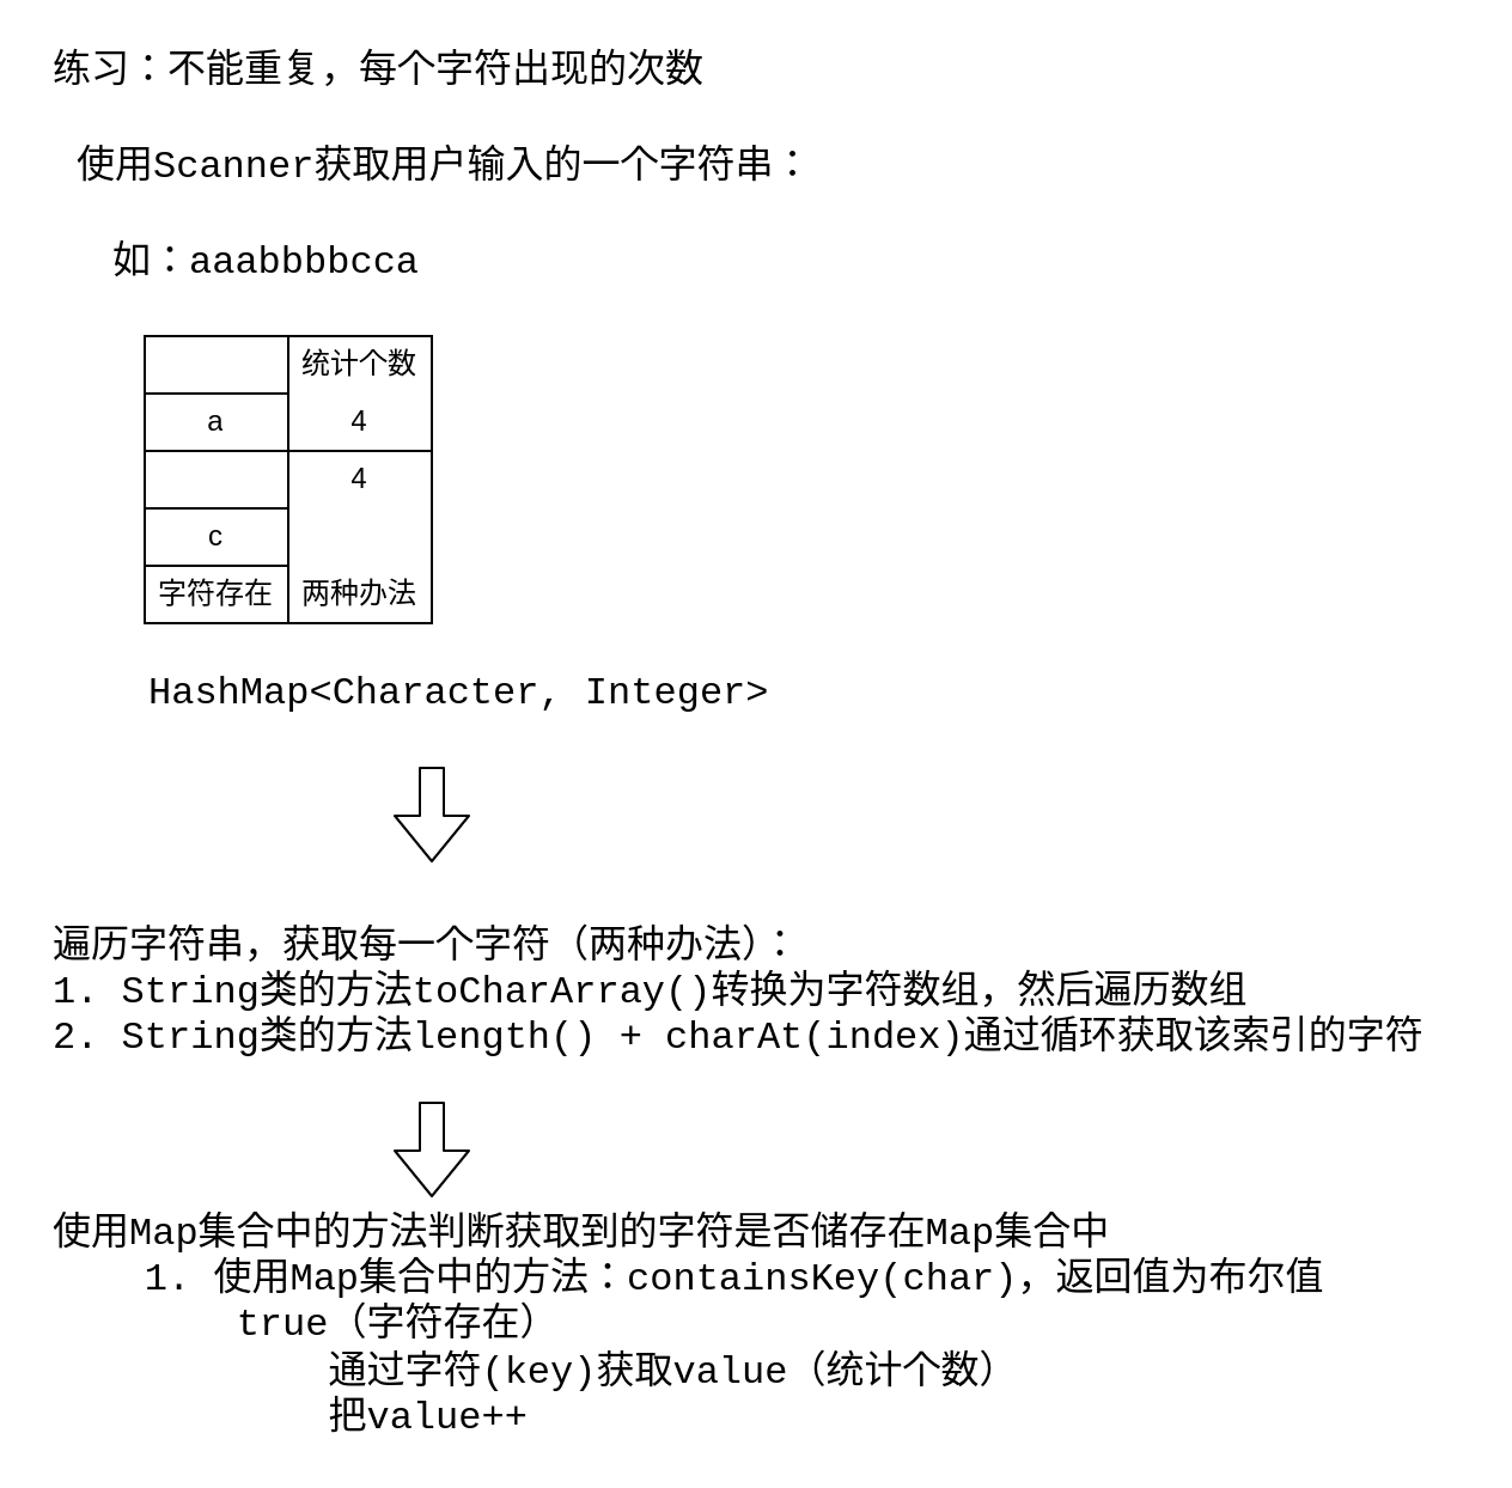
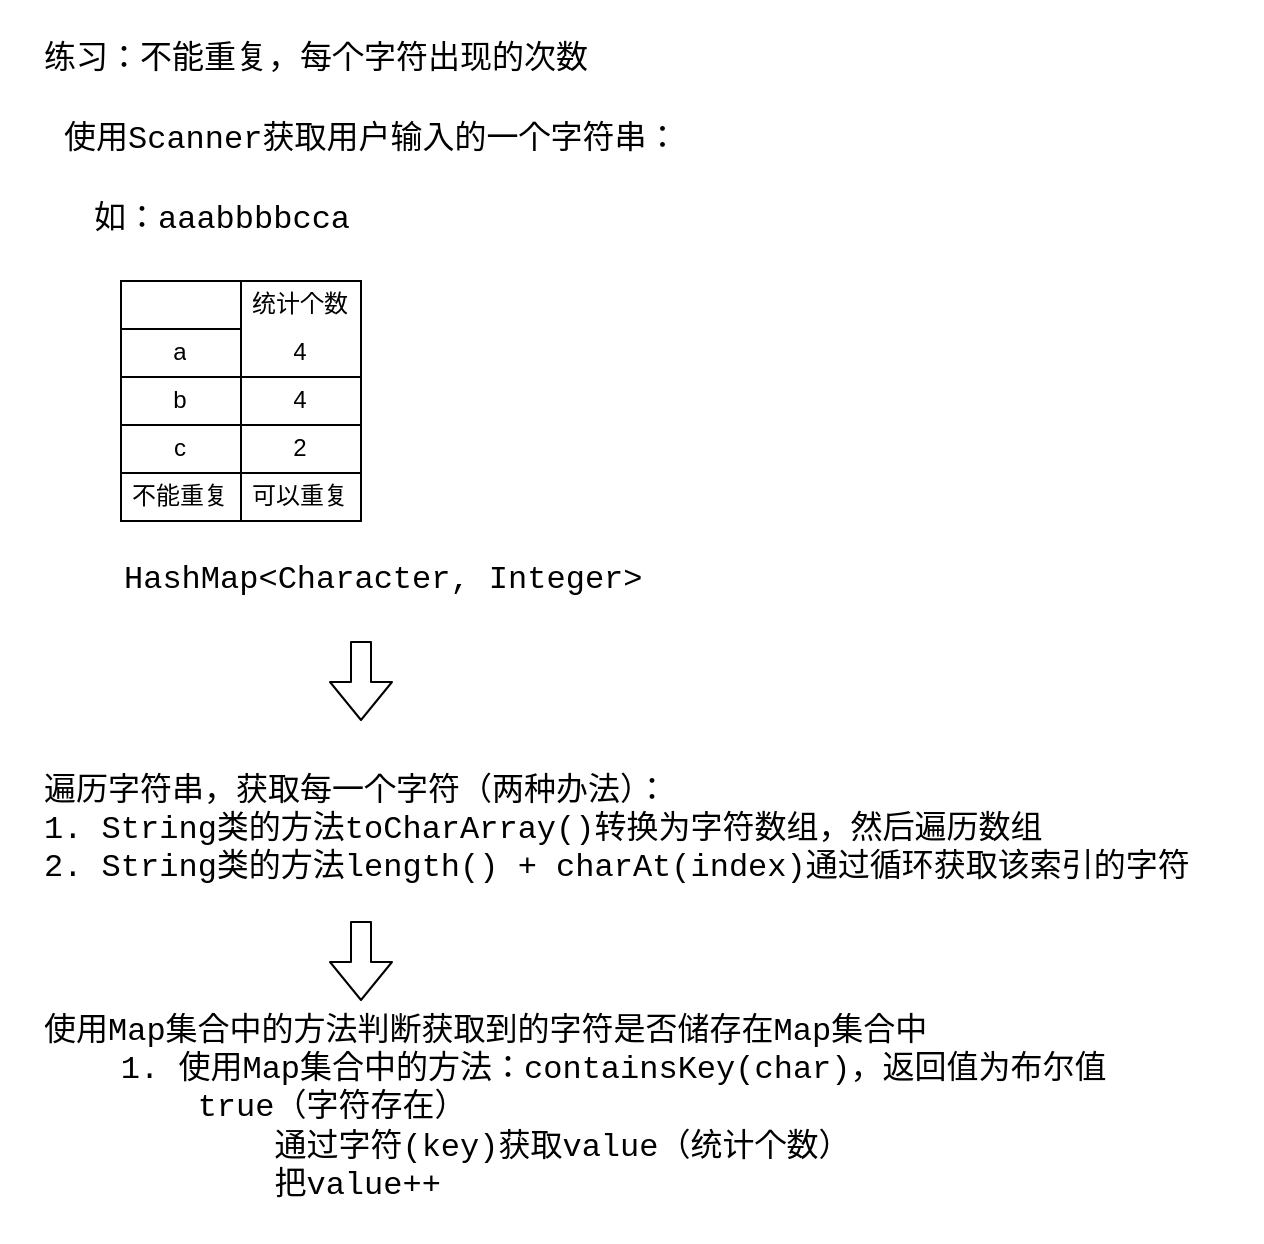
+ <mxCell id="12" value="b" style="shape=partialRectangle;html=1;whiteSpace=wrap;connectable=0;overflow=hidden;fillColor=none;top=0;left=0;bottom=0;right=0;" vertex="1" parent="11"><mxGeometry width="60" height="24" as="geometry" /></mxCell>
+ <mxCell id="16" value="2" style="shape=partialRectangle;html=1;whiteSpace=wrap;connectable=0;overflow=hidden;fillColor=none;top=0;left=0;bottom=0;right=0;" vertex="1" parent="14"><mxGeometry x="60" width="60" height="24" as="geometry" /></mxCell>
- <mxCell id="18" value="字符存在" style="shape=partialRectangle;html=1;whiteSpace=wrap;connectable=0;overflow=hidden;fillColor=none;top=0;left=0;bottom=0;right=0;" vertex="1" parent="17"><mxGeometry width="60" height="24" as="geometry" /></mxCell>
+ <mxCell id="18" value="不能重复" style="shape=partialRectangle;html=1;whiteSpace=wrap;connectable=0;overflow=hidden;fillColor=none;top=0;left=0;bottom=0;right=0;" vertex="1" parent="17"><mxGeometry width="60" height="24" as="geometry" /></mxCell>
- <mxCell id="19" value="两种办法" style="shape=partialRectangle;html=1;whiteSpace=wrap;connectable=0;overflow=hidden;fillColor=none;top=0;left=0;bottom=0;right=0;" vertex="1" parent="17"><mxGeometry x="60" width="60" height="24" as="geometry" /></mxCell>
+ <mxCell id="19" value="可以重复" style="shape=partialRectangle;html=1;whiteSpace=wrap;connectable=0;overflow=hidden;fillColor=none;top=0;left=0;bottom=0;right=0;" vertex="1" parent="17"><mxGeometry x="60" width="60" height="24" as="geometry" /></mxCell>
